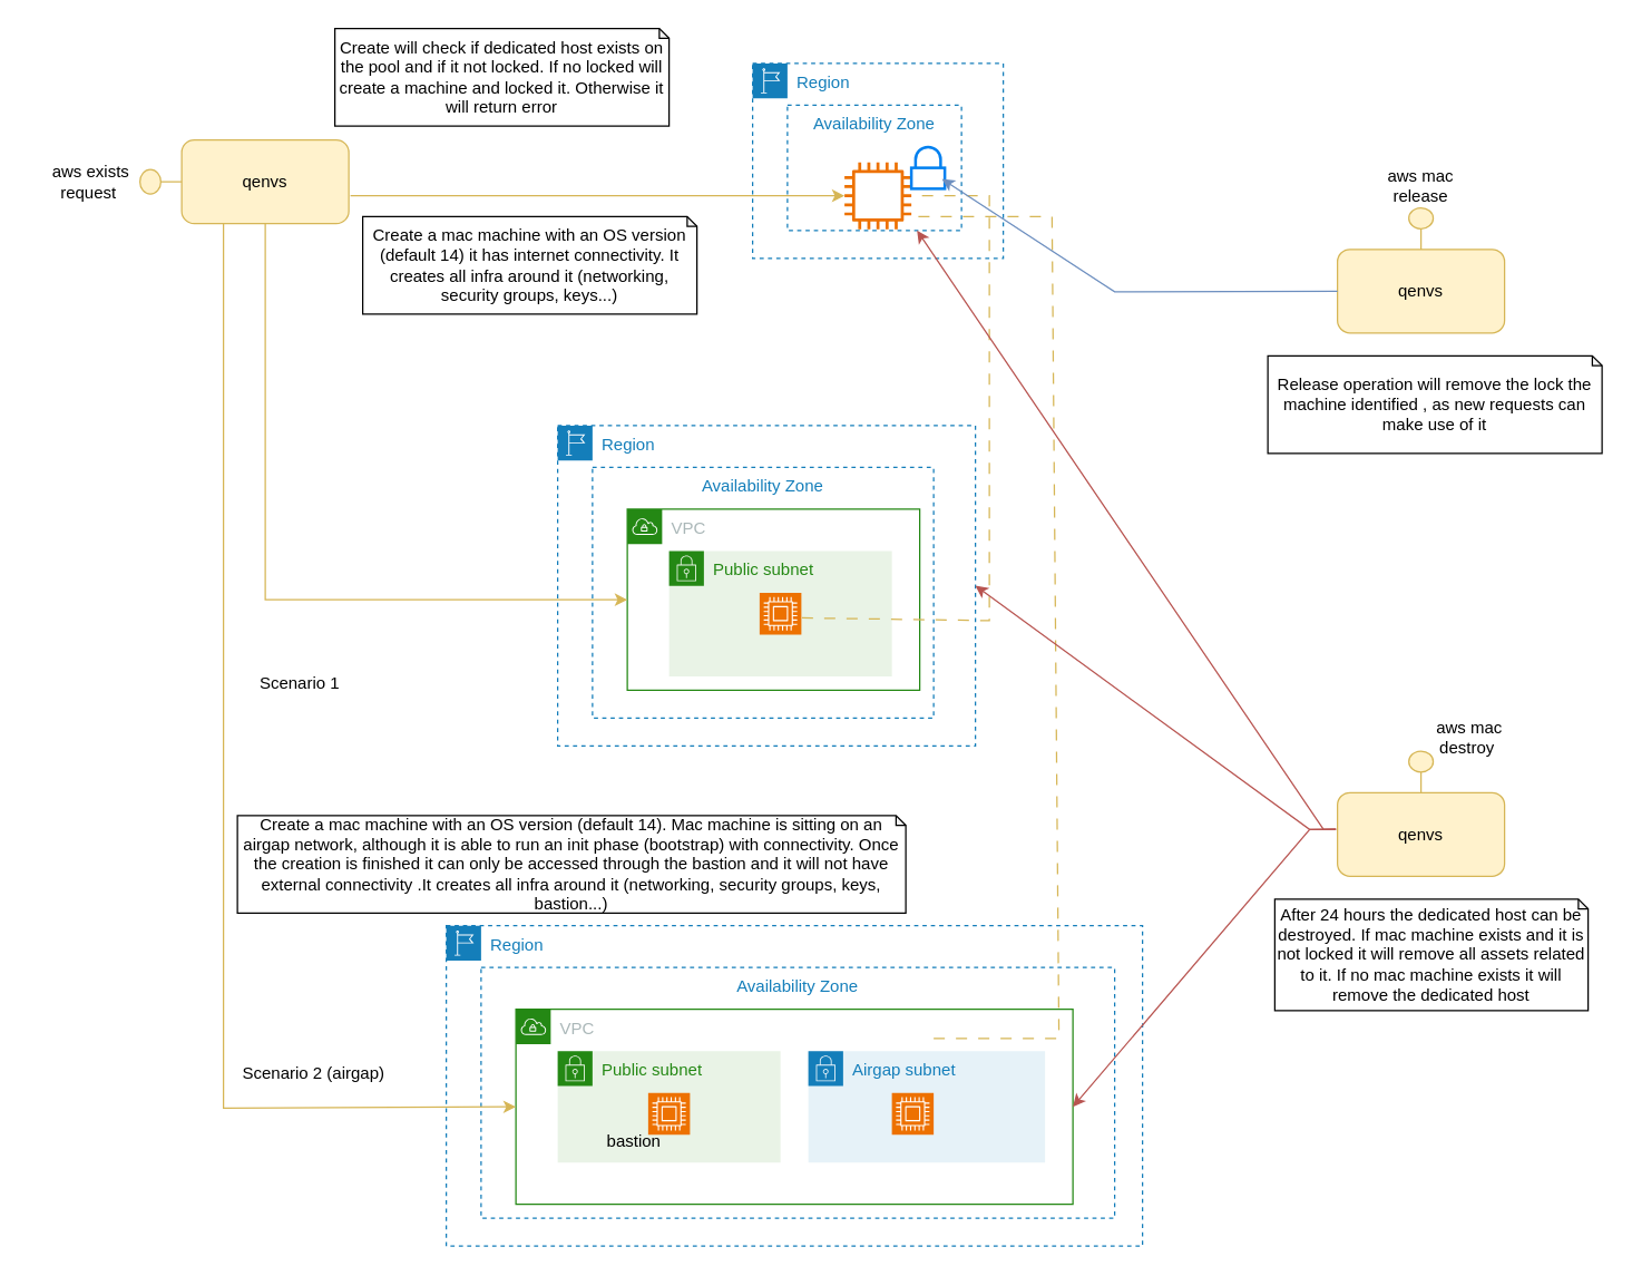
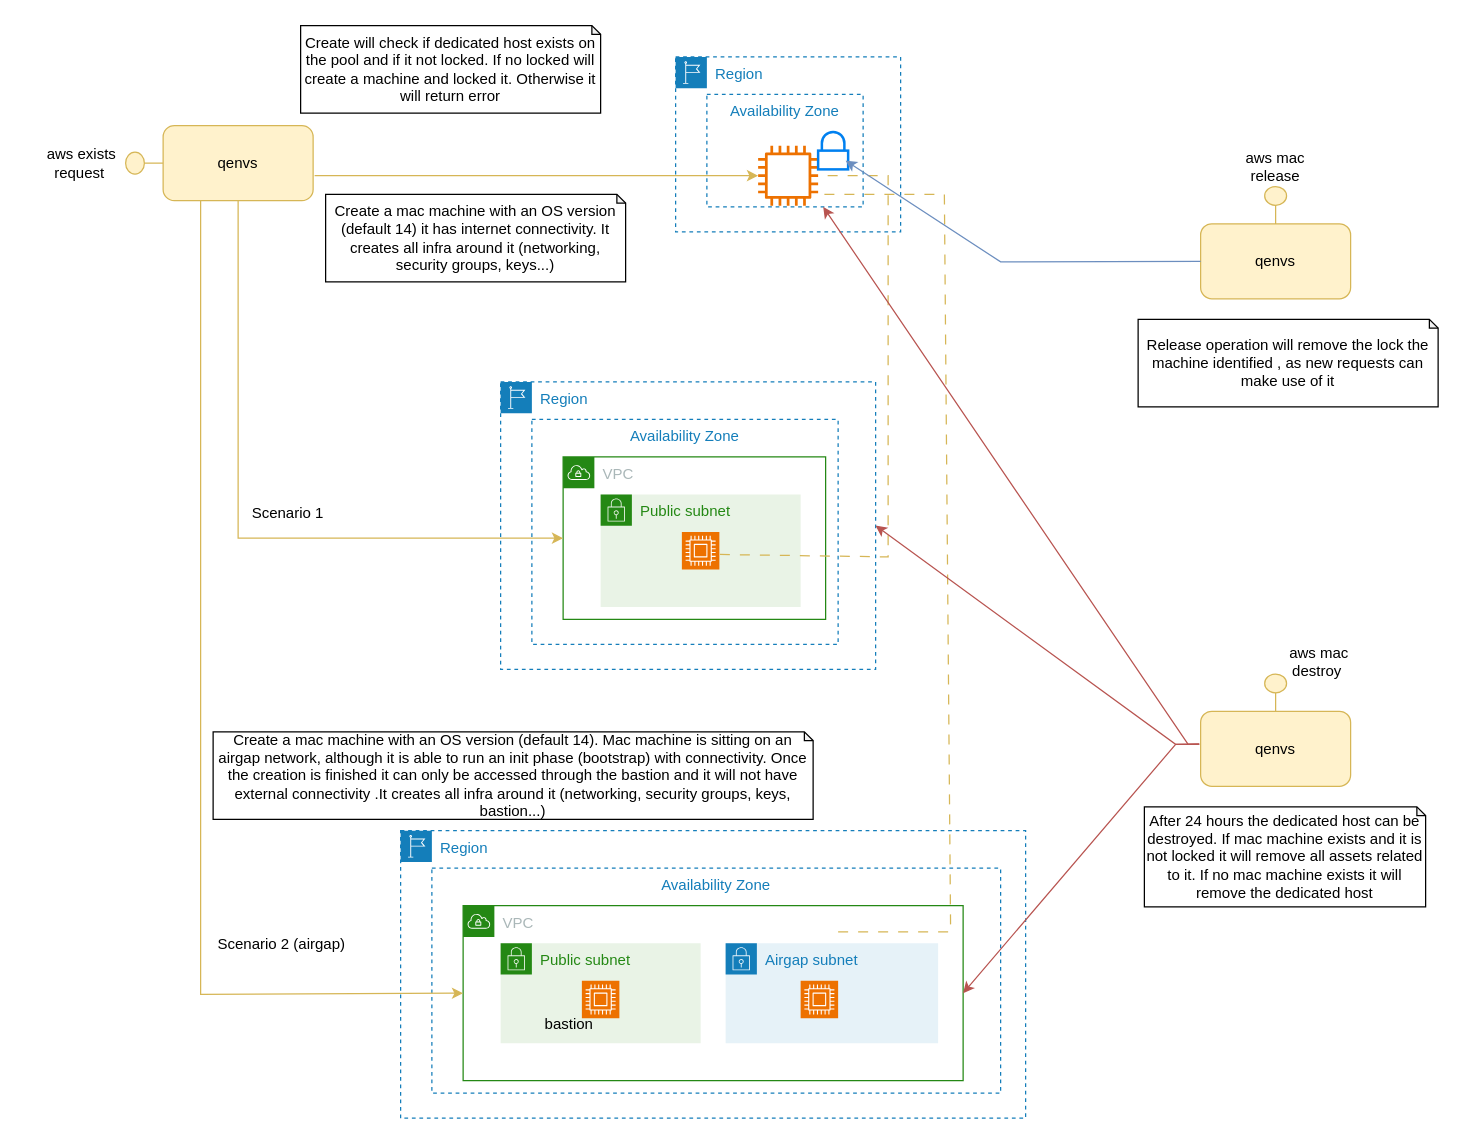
- <mxCell id="19" value="Scenario 1" style="text;html=1;strokeColor=none;fillColor=none;align=center;verticalAlign=middle;whiteSpace=wrap;rounded=0;" parent="1" vertex="1"><mxGeometry x="185" y="475" width="60" height="30" as="geometry" /></mxCell>
+ <mxCell id="19" value="Scenario 1" style="text;html=1;strokeColor=none;fillColor=none;align=center;verticalAlign=middle;whiteSpace=wrap;rounded=0;" parent="1" vertex="1"><mxGeometry x="200" y="395" width="60" height="30" as="geometry" /></mxCell>
- <mxCell id="20" value="Scenario 2 (airgap)" style="text;html=1;strokeColor=none;fillColor=none;align=center;verticalAlign=middle;whiteSpace=wrap;rounded=0;" parent="1" vertex="1"><mxGeometry x="170" y="755" width="110" height="30" as="geometry" /></mxCell>
+ <mxCell id="20" value="Scenario 2 (airgap)" style="text;html=1;strokeColor=none;fillColor=none;align=center;verticalAlign=middle;whiteSpace=wrap;rounded=0;" parent="1" vertex="1"><mxGeometry x="170" y="740" width="110" height="30" as="geometry" /></mxCell>
